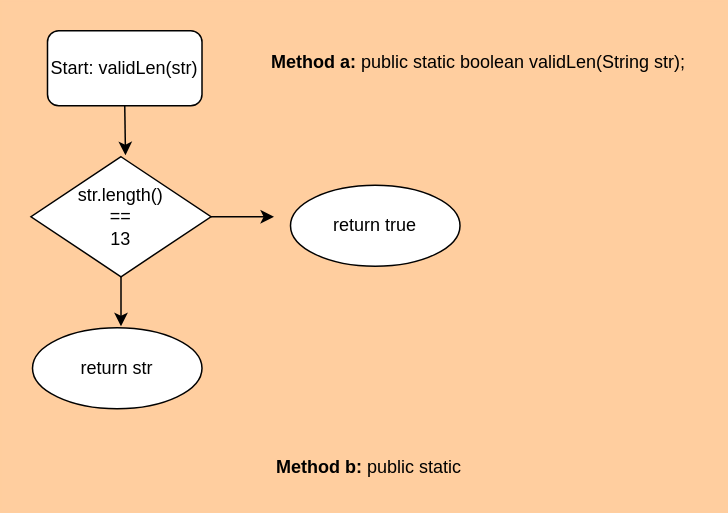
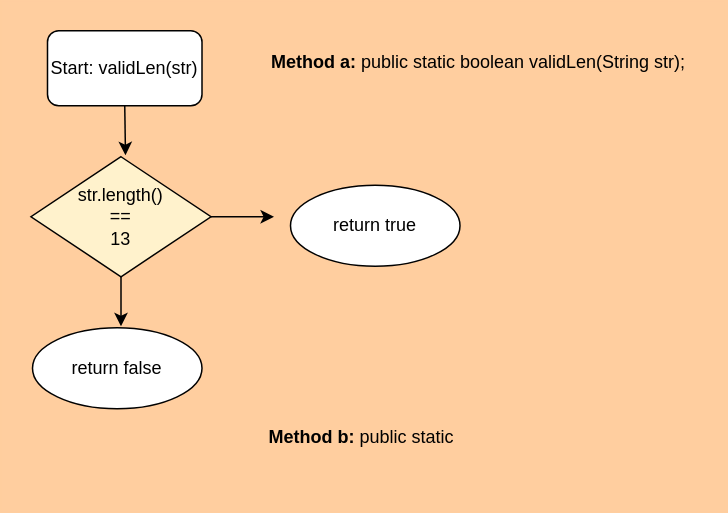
- <mxCell id="7" value="&lt;div&gt;str.length()&lt;/div&gt;&lt;div&gt;==&lt;/div&gt;&lt;div&gt;13&lt;br&gt;&lt;/div&gt;" style="rhombus;whiteSpace=wrap;html=1;" vertex="1" parent="1"><mxGeometry x="20" y="104" width="120" height="80" as="geometry" /></mxCell>
+ <mxCell id="7" value="&lt;div&gt;str.length()&lt;/div&gt;&lt;div&gt;==&lt;/div&gt;&lt;div&gt;13&lt;br&gt;&lt;/div&gt;" style="rhombus;whiteSpace=wrap;html=1;fillColor=#fff2cc;" vertex="1" parent="1"><mxGeometry x="20" y="104" width="120" height="80" as="geometry" /></mxCell>
- <mxCell id="9" value="return str" style="ellipse;whiteSpace=wrap;html=1;" vertex="1" parent="1"><mxGeometry x="21" y="218" width="113" height="54" as="geometry" /></mxCell>
+ <mxCell id="9" value="return false" style="ellipse;whiteSpace=wrap;html=1;" vertex="1" parent="1"><mxGeometry x="21" y="218" width="113" height="54" as="geometry" /></mxCell>
- <mxCell id="10" value="&lt;b&gt;Method b:&lt;/b&gt; public static " style="text;html=1;align=center;verticalAlign=middle;resizable=0;points=[];autosize=1;strokeColor=none;fillColor=none;" vertex="1" parent="1"><mxGeometry x="178" y="302" width="133" height="18" as="geometry" /></mxCell>
+ <mxCell id="10" value="&lt;b&gt;Method b:&lt;/b&gt; public static " style="text;html=1;align=center;verticalAlign=middle;resizable=0;points=[];autosize=1;strokeColor=none;fillColor=none;" vertex="1" parent="1"><mxGeometry x="173" y="282" width="133" height="18" as="geometry" /></mxCell>
